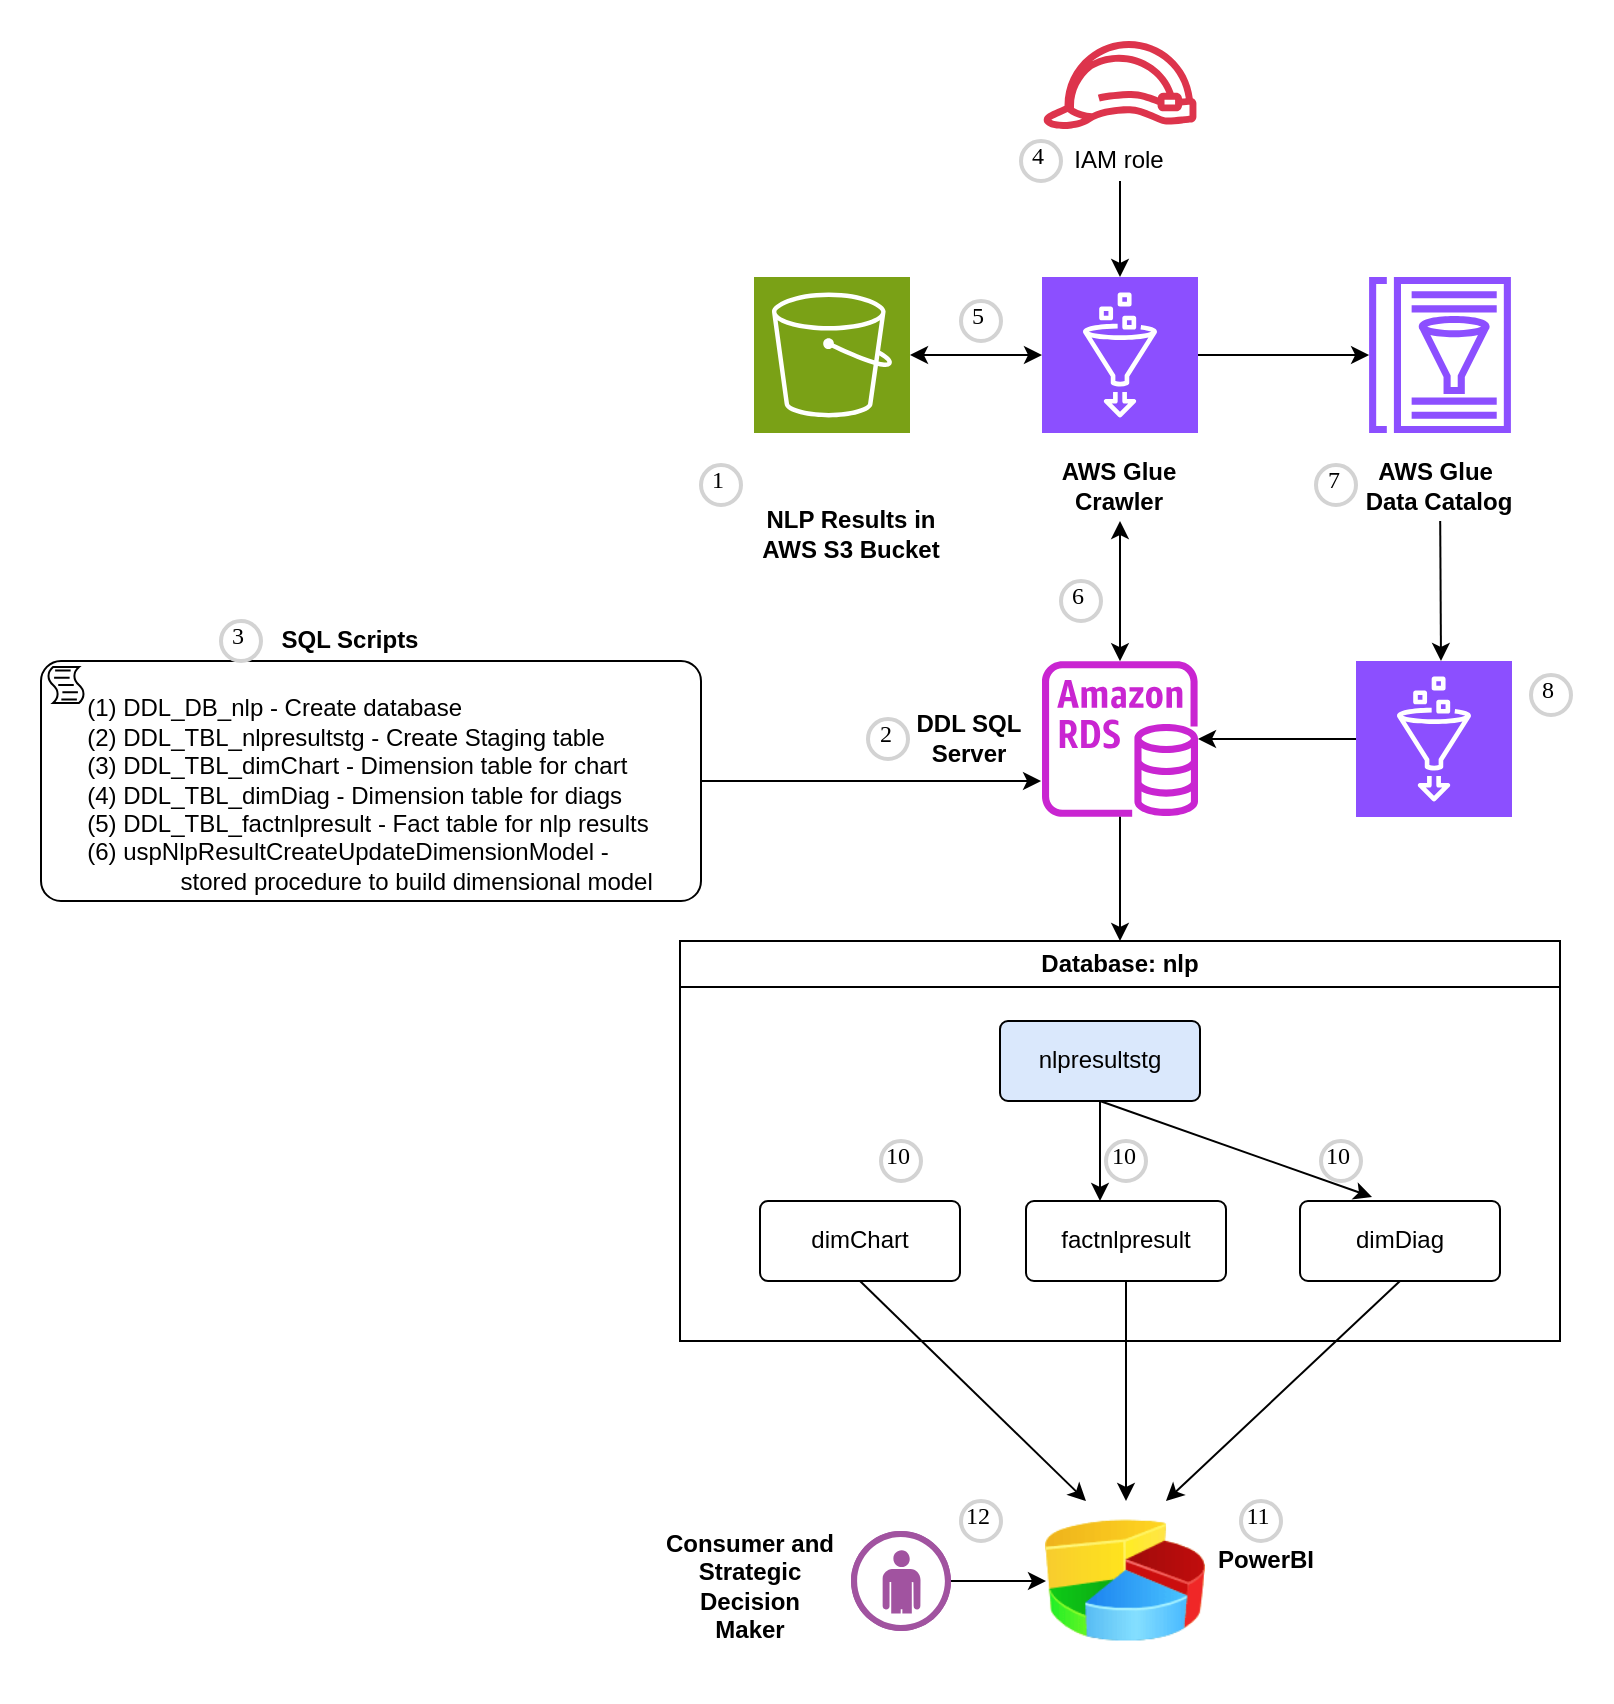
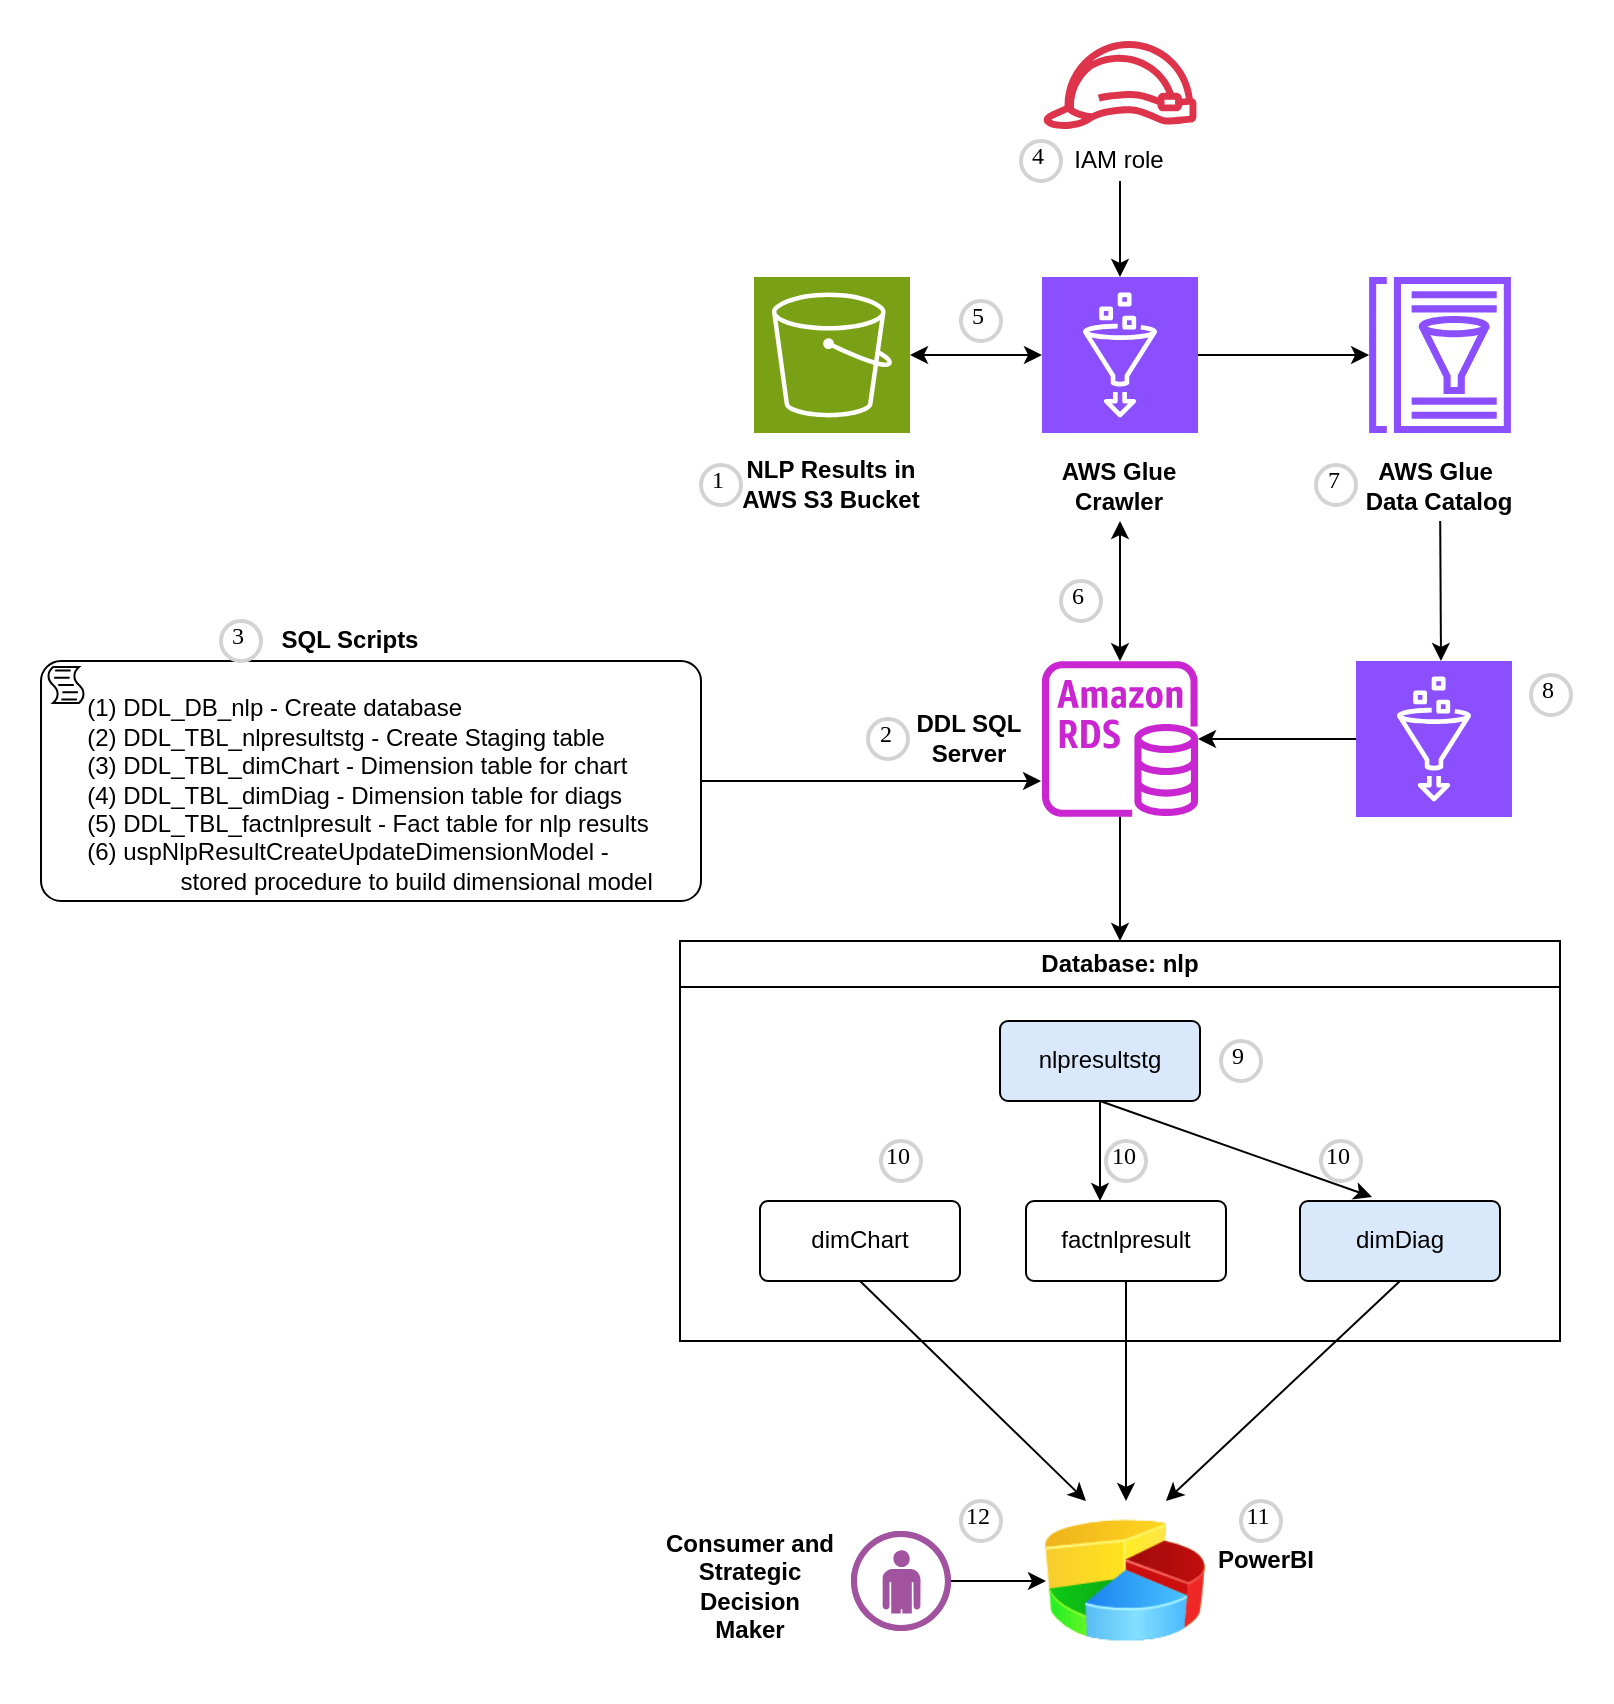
- <mxCell id="3" value="&lt;div&gt;&lt;b&gt;NLP Results in AWS S3 Bucket&lt;/b&gt;&lt;/div&gt;" style="text;html=1;strokeColor=none;fillColor=none;align=center;verticalAlign=middle;whiteSpace=wrap;rounded=0;" vertex="1" parent="1"><mxGeometry x="380" y="241" width="91" height="52" as="geometry" /></mxCell>
+ <mxCell id="3" value="&lt;div&gt;&lt;b&gt;NLP Results in AWS S3 Bucket&lt;/b&gt;&lt;/div&gt;" style="text;html=1;strokeColor=none;fillColor=none;align=center;verticalAlign=middle;whiteSpace=wrap;rounded=0;" vertex="1" parent="1"><mxGeometry x="370" y="216" width="91" height="52" as="geometry" /></mxCell>
+ <mxCell id="29" value="9" style="ellipse;whiteSpace=wrap;html=1;aspect=fixed;strokeWidth=2;fontFamily=Tahoma;spacingBottom=4;spacingRight=2;strokeColor=#d3d3d3;" vertex="1" parent="22"><mxGeometry x="270.5" y="50" width="20" height="20" as="geometry" /></mxCell>
- <mxCell id="25" value="dimDiag" style="rounded=1;arcSize=10;whiteSpace=wrap;html=1;align=center;" vertex="1" parent="22"><mxGeometry x="310" y="130" width="100" height="40" as="geometry" /></mxCell>
+ <mxCell id="25" value="dimDiag" style="rounded=1;arcSize=10;whiteSpace=wrap;html=1;align=center;fillColor=#dae8fc;" vertex="1" parent="22"><mxGeometry x="310" y="130" width="100" height="40" as="geometry" /></mxCell>
